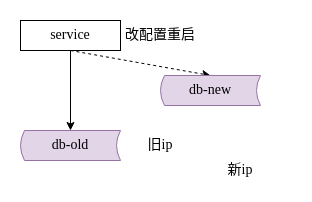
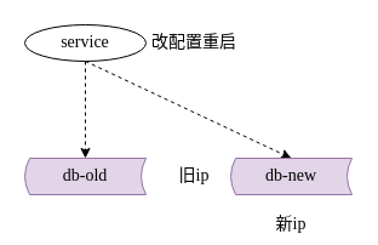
- <mxCell id="4" value="service" style="rounded=0;whiteSpace=wrap;html=1;fontSize=14;fontFamily=Verdana;" vertex="1" parent="1"><mxGeometry x="20" y="20" width="100" height="30" as="geometry" /></mxCell>
+ <mxCell id="4" value="service" style="ellipse;whiteSpace=wrap;html=1;fontSize=14;fontFamily=Verdana;" vertex="1" parent="1"><mxGeometry x="20" y="20" width="100" height="30" as="geometry" /></mxCell>
- <mxCell id="2" style="edgeStyle=orthogonalEdgeStyle;rounded=0;orthogonalLoop=1;jettySize=auto;html=1;exitX=0.5;exitY=1;exitDx=0;exitDy=0;entryX=0.5;entryY=0;entryDx=0;entryDy=0;fontFamily=Verdana;fontSize=14;dashed=0;" edge="1" parent="1" source="4" target="5"><mxGeometry relative="1" as="geometry" /></mxCell>
+ <mxCell id="2" style="edgeStyle=orthogonalEdgeStyle;rounded=0;orthogonalLoop=1;jettySize=auto;html=1;exitX=0.5;exitY=1;exitDx=0;exitDy=0;entryX=0.5;entryY=0;entryDx=0;entryDy=0;fontFamily=Verdana;fontSize=14;dashed=1;" edge="1" parent="1" source="4" target="5"><mxGeometry relative="1" as="geometry" /></mxCell>
- <mxCell id="6" value="db-new" style="shape=dataStorage;whiteSpace=wrap;html=1;fontFamily=Verdana;fontSize=14;size=0.04;fillColor=#e1d5e7;strokeColor=#9673a6;" vertex="1" parent="1"><mxGeometry x="160" y="75" width="100" height="30" as="geometry" /></mxCell>
+ <mxCell id="6" value="db-new" style="shape=dataStorage;whiteSpace=wrap;html=1;fontFamily=Verdana;fontSize=14;size=0.04;fillColor=#e1d5e7;strokeColor=#9673a6;" vertex="1" parent="1"><mxGeometry x="190" y="130" width="100" height="30" as="geometry" /></mxCell>
- <mxCell id="8" value="新ip" style="text;html=1;strokeColor=none;fillColor=none;align=center;verticalAlign=middle;whiteSpace=wrap;rounded=0;fontFamily=Verdana;fontSize=14;" vertex="1" parent="1"><mxGeometry x="220" y="160" width="40" height="20" as="geometry" /></mxCell>
+ <mxCell id="8" value="新ip" style="text;html=1;strokeColor=none;fillColor=none;align=center;verticalAlign=middle;whiteSpace=wrap;rounded=0;fontFamily=Verdana;fontSize=14;" vertex="1" parent="1"><mxGeometry x="220" y="175" width="40" height="20" as="geometry" /></mxCell>
